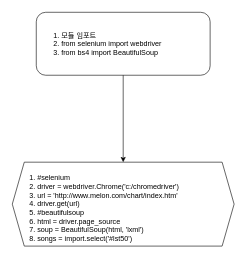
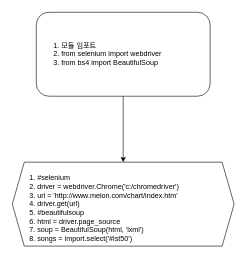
- <mxCell id="2" value="&lt;ol&gt;&lt;li&gt;모듈 임포트&lt;/li&gt;&lt;li&gt;&lt;span&gt;from selenium import webdriver&lt;/span&gt;&lt;/li&gt;&lt;li&gt;&lt;span&gt;from bs4 import BeautifulSoup&lt;/span&gt;&lt;/li&gt;&lt;/ol&gt;" style="rounded=1;whiteSpace=wrap;html=1;align=left;" vertex="1" parent="1"><mxGeometry x="60" y="20" width="290" height="105" as="geometry" /></mxCell>
+ <mxCell id="2" value="&lt;ol&gt;&lt;li&gt;모듈 임포트&lt;/li&gt;&lt;li&gt;&lt;span&gt;from selenium import webdriver&lt;/span&gt;&lt;/li&gt;&lt;li&gt;&lt;span&gt;from bs4 import BeautifulSoup&lt;/span&gt;&lt;/li&gt;&lt;/ol&gt;" style="rounded=1;whiteSpace=wrap;html=1;align=left;" vertex="1" parent="1"><mxGeometry x="60" y="20" width="290" height="140" as="geometry" /></mxCell>
